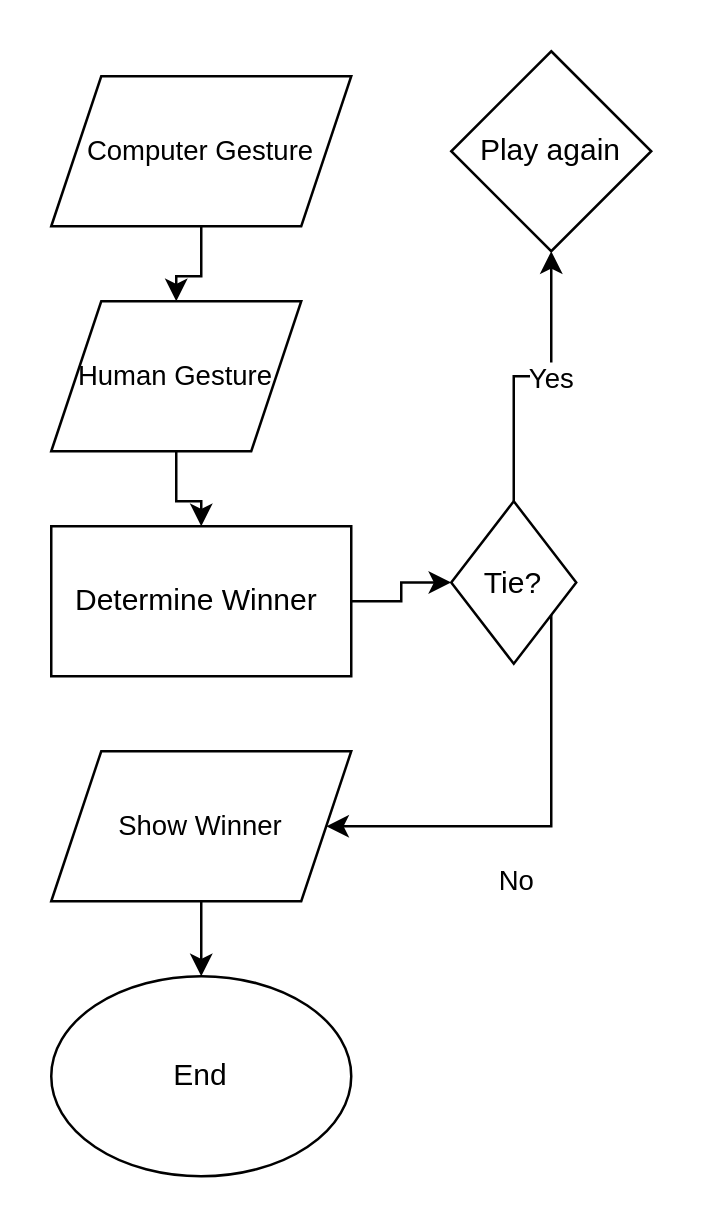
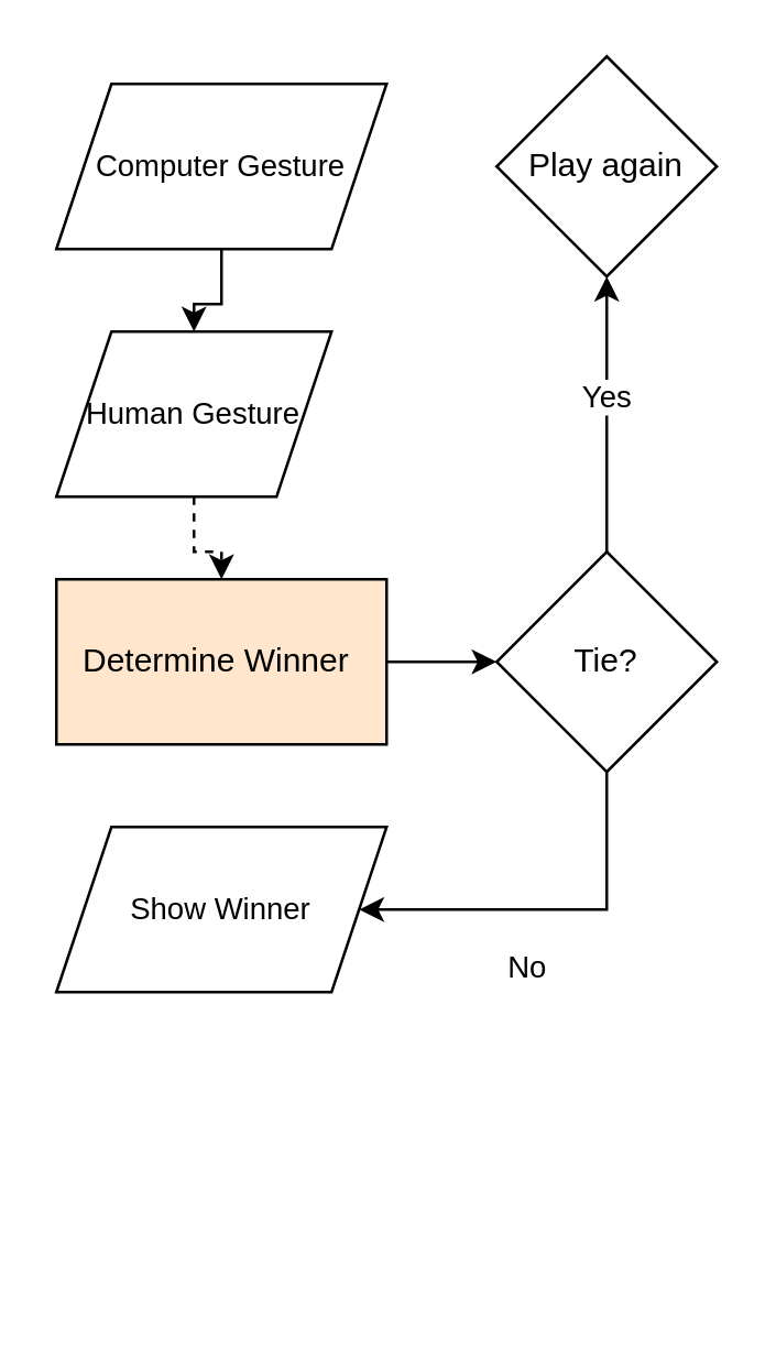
- <mxCell id="5" value="" style="edgeStyle=orthogonalEdgeStyle;rounded=0;orthogonalLoop=1;jettySize=auto;html=1;" parent="1" source="6" target="8" edge="1"><mxGeometry relative="1" as="geometry" /></mxCell>
+ <mxCell id="5" value="" style="edgeStyle=orthogonalEdgeStyle;rounded=0;orthogonalLoop=1;jettySize=auto;html=1;dashed=1;" parent="1" source="6" target="8" edge="1"><mxGeometry relative="1" as="geometry" /></mxCell>
- <mxCell id="13" value="Tie?" style="rhombus;whiteSpace=wrap;html=1;" parent="1" vertex="1"><mxGeometry x="180" y="200" width="50" height="65" as="geometry" /></mxCell>
+ <mxCell id="13" value="Tie?" style="rhombus;whiteSpace=wrap;html=1;" parent="1" vertex="1"><mxGeometry x="180" y="200" width="80" height="80" as="geometry" /></mxCell>
- <mxCell id="8" value="Determine Winner&amp;nbsp;" style="rounded=0;whiteSpace=wrap;html=1;" parent="1" vertex="1"><mxGeometry x="20" y="210" width="120" height="60" as="geometry" /></mxCell>
+ <mxCell id="8" value="Determine Winner&amp;nbsp;" style="rounded=0;whiteSpace=wrap;html=1;fillColor=#ffe6cc;" parent="1" vertex="1"><mxGeometry x="20" y="210" width="120" height="60" as="geometry" /></mxCell>
- <mxCell id="14" value="" style="edgeStyle=orthogonalEdgeStyle;rounded=0;orthogonalLoop=1;jettySize=auto;html=1;" parent="1" source="15" target="2" edge="1"><mxGeometry relative="1" as="geometry" /></mxCell>
- <mxCell id="2" value="End" style="ellipse;whiteSpace=wrap;html=1;" parent="1" vertex="1"><mxGeometry x="20" y="390" width="120" height="80" as="geometry" /></mxCell>
